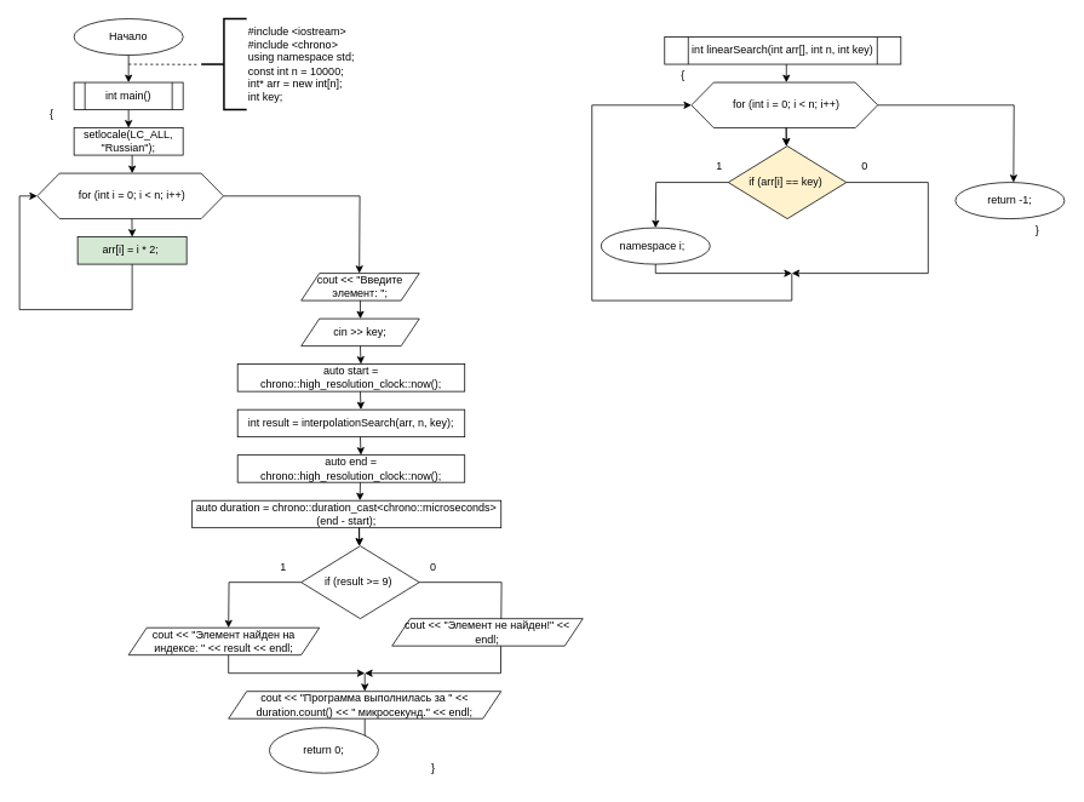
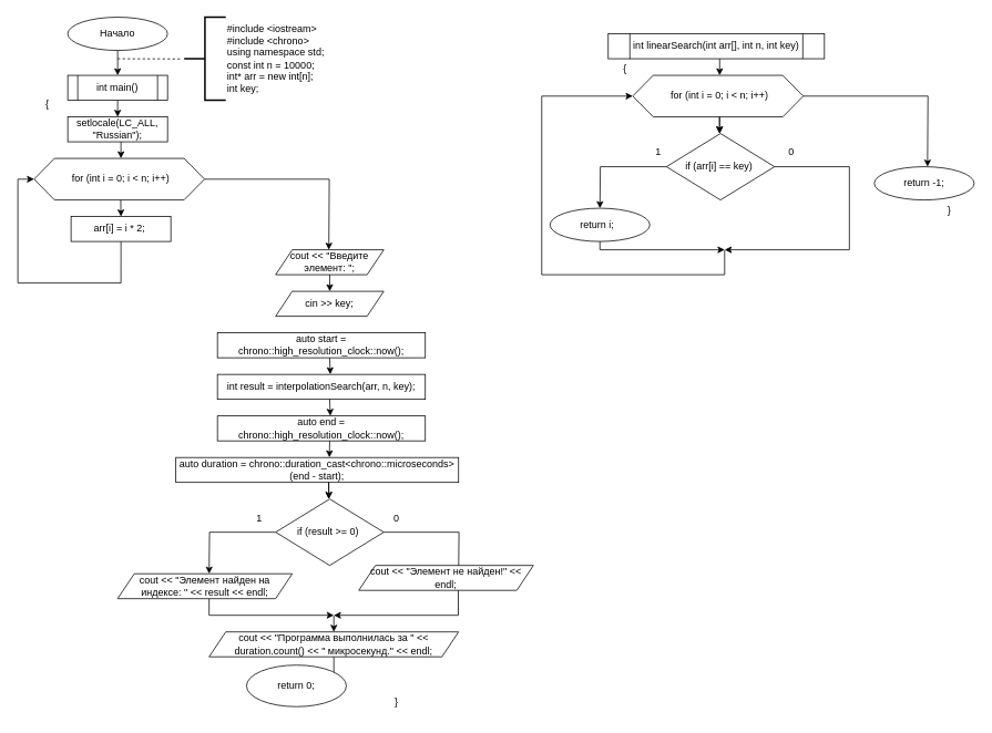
- <mxCell id="52" value="if (arr[i] == key)&amp;nbsp;" style="rhombus;whiteSpace=wrap;html=1;fillColor=#fff2cc;" vertex="1" parent="1"><mxGeometry x="801" y="160" width="130" height="80" as="geometry" /></mxCell>
+ <mxCell id="52" value="if (arr[i] == key)&amp;nbsp;" style="rhombus;whiteSpace=wrap;html=1;" vertex="1" parent="1"><mxGeometry x="801" y="160" width="130" height="80" as="geometry" /></mxCell>
- <mxCell id="55" value="namespace i;&amp;nbsp;&amp;nbsp;" style="ellipse;whiteSpace=wrap;html=1;" vertex="1" parent="1"><mxGeometry x="661" y="250" width="120" height="40" as="geometry" /></mxCell>
+ <mxCell id="55" value="return i;&amp;nbsp;&amp;nbsp;" style="ellipse;whiteSpace=wrap;html=1;" vertex="1" parent="1"><mxGeometry x="661" y="250" width="120" height="40" as="geometry" /></mxCell>
- <mxCell id="15" value="arr[i] = i * 2;&amp;nbsp;" style="rounded=0;whiteSpace=wrap;html=1;fillColor=#d5e8d4;" vertex="1" parent="1"><mxGeometry x="84.971" y="260" width="120" height="30" as="geometry" /></mxCell>
+ <mxCell id="15" value="arr[i] = i * 2;&amp;nbsp;" style="rounded=0;whiteSpace=wrap;html=1;" vertex="1" parent="1"><mxGeometry x="84.971" y="260" width="120" height="30" as="geometry" /></mxCell>
- <mxCell id="20" style="edgeStyle=orthogonalEdgeStyle;rounded=0;orthogonalLoop=1;jettySize=auto;html=1;exitX=0.5;exitY=1;exitDx=0;exitDy=0;entryX=0.543;entryY=-0.003;entryDx=0;entryDy=0;entryPerimeter=0;" edge="1" parent="1" source="18" target="19"><mxGeometry relative="1" as="geometry" /></mxCell>
- <mxCell id="31" value="if (result &amp;gt;= 9)&amp;nbsp;" style="rhombus;whiteSpace=wrap;html=1;" vertex="1" parent="1"><mxGeometry x="331" y="600" width="130" height="80" as="geometry" /></mxCell>
+ <mxCell id="31" value="if (result &amp;gt;= 0)&amp;nbsp;" style="rhombus;whiteSpace=wrap;html=1;" vertex="1" parent="1"><mxGeometry x="331" y="600" width="130" height="80" as="geometry" /></mxCell>
